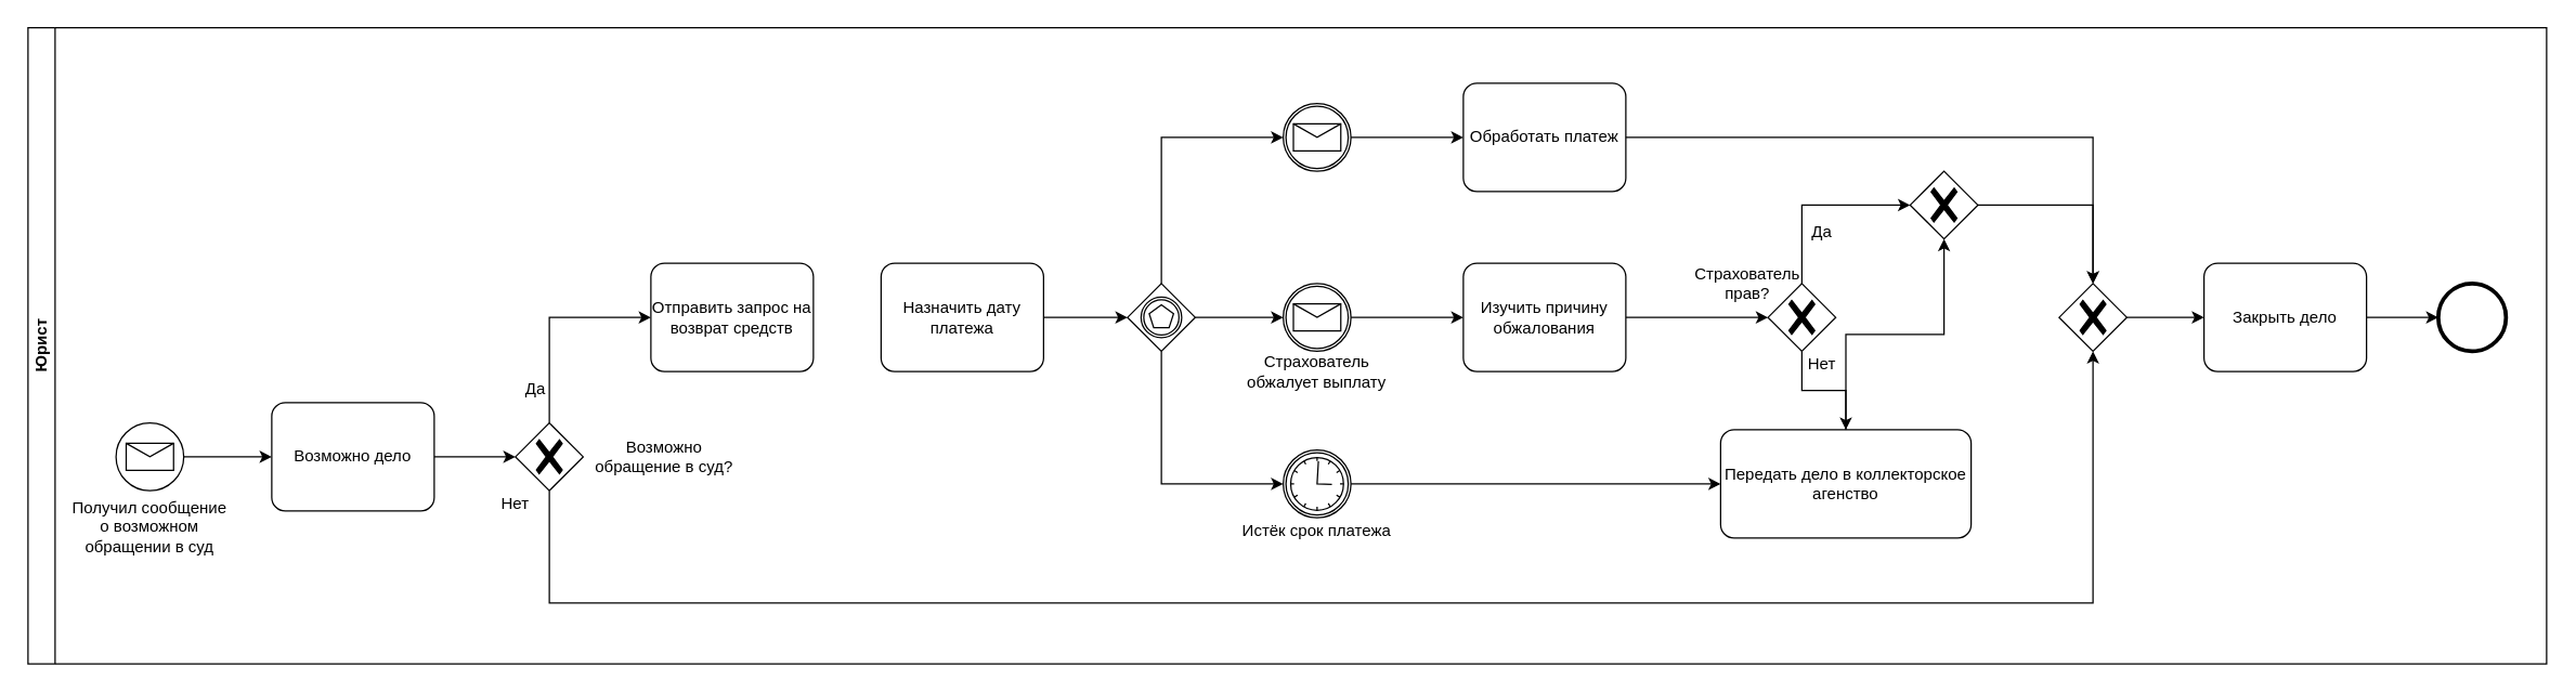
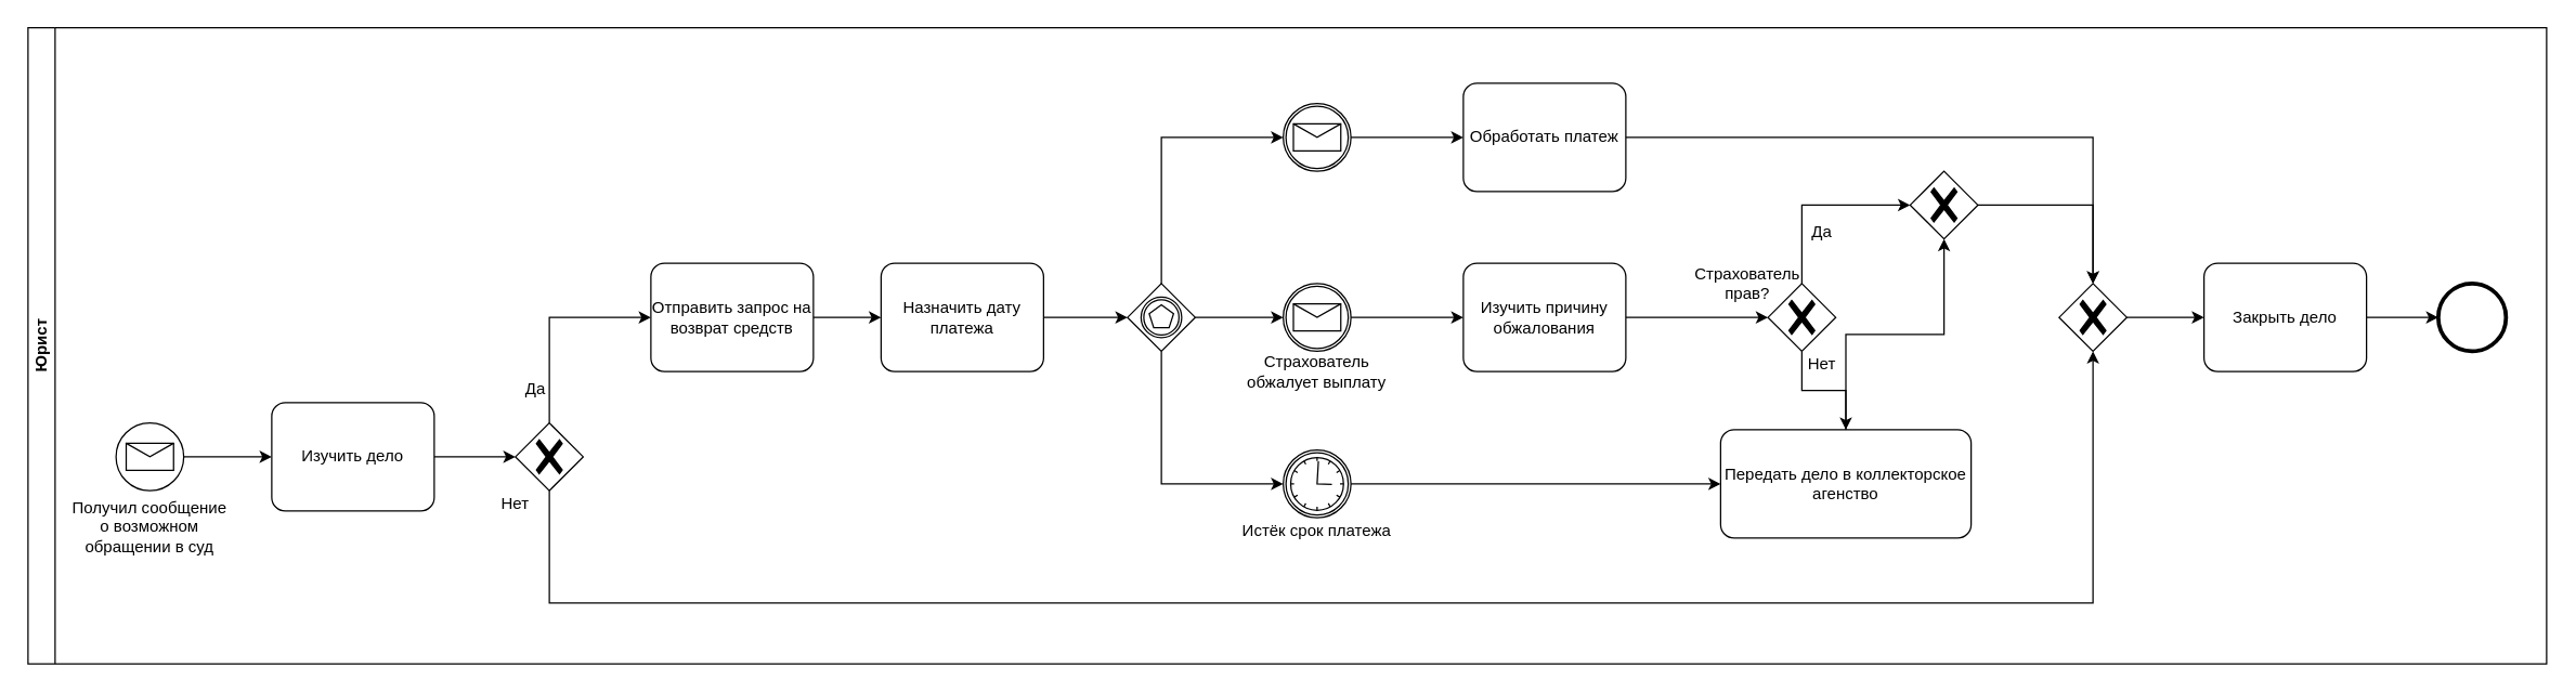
+ <mxCell id="15" style="edgeStyle=orthogonalEdgeStyle;rounded=0;orthogonalLoop=1;jettySize=auto;html=1;" edge="1" parent="2" source="16" target="17"><mxGeometry relative="1" as="geometry" /></mxCell>
- <mxCell id="7" value="Возможно дело" style="points=[[0.25,0,0],[0.5,0,0],[0.75,0,0],[1,0.25,0],[1,0.5,0],[1,0.75,0],[0.75,1,0],[0.5,1,0],[0.25,1,0],[0,0.75,0],[0,0.5,0],[0,0.25,0]];shape=mxgraph.bpmn.task;whiteSpace=wrap;rectStyle=rounded;size=10;html=1;container=1;expand=0;collapsible=0;taskMarker=abstract;" vertex="1" parent="2"><mxGeometry x="180" y="277" width="120" height="80" as="geometry" /></mxCell>
+ <mxCell id="7" value="Изучить дело" style="points=[[0.25,0,0],[0.5,0,0],[0.75,0,0],[1,0.25,0],[1,0.5,0],[1,0.75,0],[0.75,1,0],[0.5,1,0],[0.25,1,0],[0,0.75,0],[0,0.5,0],[0,0.25,0]];shape=mxgraph.bpmn.task;whiteSpace=wrap;rectStyle=rounded;size=10;html=1;container=1;expand=0;collapsible=0;taskMarker=abstract;" vertex="1" parent="2"><mxGeometry x="180" y="277" width="120" height="80" as="geometry" /></mxCell>
- <mxCell id="10" value="Возможно обращение в суд?" style="text;html=1;align=center;verticalAlign=middle;whiteSpace=wrap;rounded=0;" vertex="1" parent="2"><mxGeometry x="410" y="302" width="120" height="30" as="geometry" /></mxCell>
